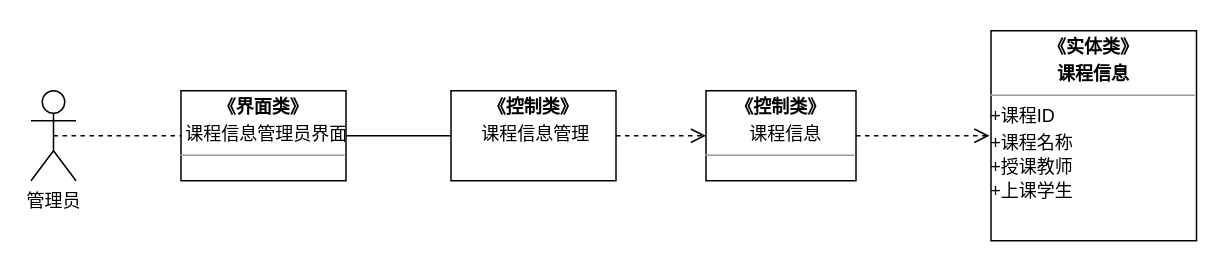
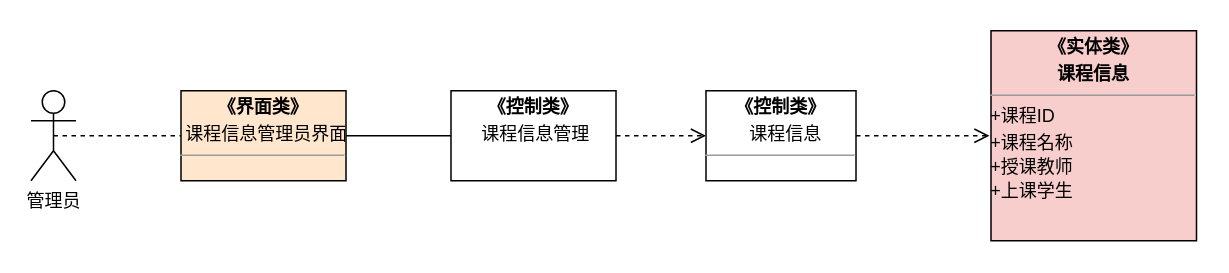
- <mxCell id="3" value="&lt;p style=&quot;margin: 0px ; margin-top: 4px ; text-align: center&quot;&gt;&lt;b&gt;《界面类》&lt;/b&gt;&lt;/p&gt;&lt;p style=&quot;margin: 0px ; margin-top: 4px ; text-align: center&quot;&gt;&lt;span&gt;&amp;nbsp;课程信息管理员界面&lt;/span&gt;&lt;b&gt;&lt;br&gt;&lt;/b&gt;&lt;/p&gt;&lt;hr size=&quot;1&quot;&gt;&lt;div style=&quot;height: 2px&quot;&gt;&lt;br&gt;&lt;/div&gt;" style="verticalAlign=top;align=left;overflow=fill;fontSize=12;fontFamily=Helvetica;html=1;" vertex="1" parent="1"><mxGeometry x="120" y="60" width="110" height="60" as="geometry" /></mxCell>
+ <mxCell id="3" value="&lt;p style=&quot;margin: 0px ; margin-top: 4px ; text-align: center&quot;&gt;&lt;b&gt;《界面类》&lt;/b&gt;&lt;/p&gt;&lt;p style=&quot;margin: 0px ; margin-top: 4px ; text-align: center&quot;&gt;&lt;span&gt;&amp;nbsp;课程信息管理员界面&lt;/span&gt;&lt;b&gt;&lt;br&gt;&lt;/b&gt;&lt;/p&gt;&lt;hr size=&quot;1&quot;&gt;&lt;div style=&quot;height: 2px&quot;&gt;&lt;br&gt;&lt;/div&gt;" style="verticalAlign=top;align=left;overflow=fill;fontSize=12;fontFamily=Helvetica;html=1;fillColor=#ffe6cc;" vertex="1" parent="1"><mxGeometry x="120" y="60" width="110" height="60" as="geometry" /></mxCell>
- <mxCell id="9" value="&lt;p style=&quot;margin: 0px ; margin-top: 4px ; text-align: center&quot;&gt;&lt;b&gt;《实体类》&lt;/b&gt;&lt;/p&gt;&lt;p style=&quot;margin: 0px ; margin-top: 4px ; text-align: center&quot;&gt;&lt;b&gt;课程信息&lt;/b&gt;&lt;/p&gt;&lt;hr size=&quot;1&quot;&gt;&lt;div style=&quot;height: 2px&quot;&gt;+课程ID&lt;/div&gt;&lt;div style=&quot;height: 2px&quot;&gt;&lt;br&gt;&lt;/div&gt;&lt;div style=&quot;height: 2px&quot;&gt;&lt;br&gt;&lt;/div&gt;&lt;div style=&quot;height: 2px&quot;&gt;&lt;br&gt;&lt;/div&gt;&lt;div style=&quot;height: 2px&quot;&gt;&lt;br&gt;&lt;/div&gt;&lt;div style=&quot;height: 2px&quot;&gt;&lt;br&gt;&lt;/div&gt;&lt;div style=&quot;height: 2px&quot;&gt;&lt;br&gt;&lt;/div&gt;&lt;div style=&quot;height: 2px&quot;&gt;&lt;br&gt;&lt;/div&gt;&lt;div style=&quot;height: 2px&quot;&gt;&lt;br&gt;&lt;/div&gt;&lt;div style=&quot;height: 2px&quot;&gt;+课程名称&lt;/div&gt;&lt;div style=&quot;height: 2px&quot;&gt;&lt;br&gt;&lt;/div&gt;&lt;div style=&quot;height: 2px&quot;&gt;&lt;br&gt;&lt;/div&gt;&lt;div style=&quot;height: 2px&quot;&gt;&lt;br&gt;&lt;/div&gt;&lt;div style=&quot;height: 2px&quot;&gt;&lt;br&gt;&lt;/div&gt;&lt;div style=&quot;height: 2px&quot;&gt;&lt;br&gt;&lt;/div&gt;&lt;div style=&quot;height: 2px&quot;&gt;&lt;br&gt;&lt;/div&gt;&lt;div style=&quot;height: 2px&quot;&gt;&lt;br&gt;&lt;/div&gt;&lt;div style=&quot;height: 2px&quot;&gt;+授课教师&lt;/div&gt;&lt;div style=&quot;height: 2px&quot;&gt;&lt;br&gt;&lt;/div&gt;&lt;div style=&quot;height: 2px&quot;&gt;&lt;br&gt;&lt;/div&gt;&lt;div style=&quot;height: 2px&quot;&gt;&lt;br&gt;&lt;/div&gt;&lt;div style=&quot;height: 2px&quot;&gt;&lt;br&gt;&lt;/div&gt;&lt;div style=&quot;height: 2px&quot;&gt;&lt;br&gt;&lt;/div&gt;&lt;div style=&quot;height: 2px&quot;&gt;&lt;br&gt;&lt;/div&gt;&lt;div style=&quot;height: 2px&quot;&gt;&lt;br&gt;&lt;/div&gt;&lt;div style=&quot;height: 2px&quot;&gt;+上课学生&lt;/div&gt;&lt;div style=&quot;height: 2px&quot;&gt;&lt;br&gt;&lt;/div&gt;&lt;div style=&quot;height: 2px&quot;&gt;&lt;br&gt;&lt;/div&gt;&lt;div style=&quot;height: 2px&quot;&gt;&lt;br&gt;&lt;/div&gt;&lt;div style=&quot;height: 2px&quot;&gt;&lt;br&gt;&lt;/div&gt;&lt;div style=&quot;height: 2px&quot;&gt;&lt;br&gt;&lt;/div&gt;&lt;div style=&quot;height: 2px&quot;&gt;&lt;br&gt;&lt;/div&gt;&lt;div style=&quot;height: 2px&quot;&gt;&lt;br&gt;&lt;/div&gt;" style="verticalAlign=top;align=left;overflow=fill;fontSize=12;fontFamily=Helvetica;html=1;" vertex="1" parent="1"><mxGeometry x="660" y="20" width="137" height="140" as="geometry" /></mxCell>
+ <mxCell id="9" value="&lt;p style=&quot;margin: 0px ; margin-top: 4px ; text-align: center&quot;&gt;&lt;b&gt;《实体类》&lt;/b&gt;&lt;/p&gt;&lt;p style=&quot;margin: 0px ; margin-top: 4px ; text-align: center&quot;&gt;&lt;b&gt;课程信息&lt;/b&gt;&lt;/p&gt;&lt;hr size=&quot;1&quot;&gt;&lt;div style=&quot;height: 2px&quot;&gt;+课程ID&lt;/div&gt;&lt;div style=&quot;height: 2px&quot;&gt;&lt;br&gt;&lt;/div&gt;&lt;div style=&quot;height: 2px&quot;&gt;&lt;br&gt;&lt;/div&gt;&lt;div style=&quot;height: 2px&quot;&gt;&lt;br&gt;&lt;/div&gt;&lt;div style=&quot;height: 2px&quot;&gt;&lt;br&gt;&lt;/div&gt;&lt;div style=&quot;height: 2px&quot;&gt;&lt;br&gt;&lt;/div&gt;&lt;div style=&quot;height: 2px&quot;&gt;&lt;br&gt;&lt;/div&gt;&lt;div style=&quot;height: 2px&quot;&gt;&lt;br&gt;&lt;/div&gt;&lt;div style=&quot;height: 2px&quot;&gt;&lt;br&gt;&lt;/div&gt;&lt;div style=&quot;height: 2px&quot;&gt;+课程名称&lt;/div&gt;&lt;div style=&quot;height: 2px&quot;&gt;&lt;br&gt;&lt;/div&gt;&lt;div style=&quot;height: 2px&quot;&gt;&lt;br&gt;&lt;/div&gt;&lt;div style=&quot;height: 2px&quot;&gt;&lt;br&gt;&lt;/div&gt;&lt;div style=&quot;height: 2px&quot;&gt;&lt;br&gt;&lt;/div&gt;&lt;div style=&quot;height: 2px&quot;&gt;&lt;br&gt;&lt;/div&gt;&lt;div style=&quot;height: 2px&quot;&gt;&lt;br&gt;&lt;/div&gt;&lt;div style=&quot;height: 2px&quot;&gt;&lt;br&gt;&lt;/div&gt;&lt;div style=&quot;height: 2px&quot;&gt;+授课教师&lt;/div&gt;&lt;div style=&quot;height: 2px&quot;&gt;&lt;br&gt;&lt;/div&gt;&lt;div style=&quot;height: 2px&quot;&gt;&lt;br&gt;&lt;/div&gt;&lt;div style=&quot;height: 2px&quot;&gt;&lt;br&gt;&lt;/div&gt;&lt;div style=&quot;height: 2px&quot;&gt;&lt;br&gt;&lt;/div&gt;&lt;div style=&quot;height: 2px&quot;&gt;&lt;br&gt;&lt;/div&gt;&lt;div style=&quot;height: 2px&quot;&gt;&lt;br&gt;&lt;/div&gt;&lt;div style=&quot;height: 2px&quot;&gt;&lt;br&gt;&lt;/div&gt;&lt;div style=&quot;height: 2px&quot;&gt;+上课学生&lt;/div&gt;&lt;div style=&quot;height: 2px&quot;&gt;&lt;br&gt;&lt;/div&gt;&lt;div style=&quot;height: 2px&quot;&gt;&lt;br&gt;&lt;/div&gt;&lt;div style=&quot;height: 2px&quot;&gt;&lt;br&gt;&lt;/div&gt;&lt;div style=&quot;height: 2px&quot;&gt;&lt;br&gt;&lt;/div&gt;&lt;div style=&quot;height: 2px&quot;&gt;&lt;br&gt;&lt;/div&gt;&lt;div style=&quot;height: 2px&quot;&gt;&lt;br&gt;&lt;/div&gt;&lt;div style=&quot;height: 2px&quot;&gt;&lt;br&gt;&lt;/div&gt;" style="verticalAlign=top;align=left;overflow=fill;fontSize=12;fontFamily=Helvetica;html=1;fillColor=#f8cecc;" vertex="1" parent="1"><mxGeometry x="660" y="20" width="137" height="140" as="geometry" /></mxCell>
